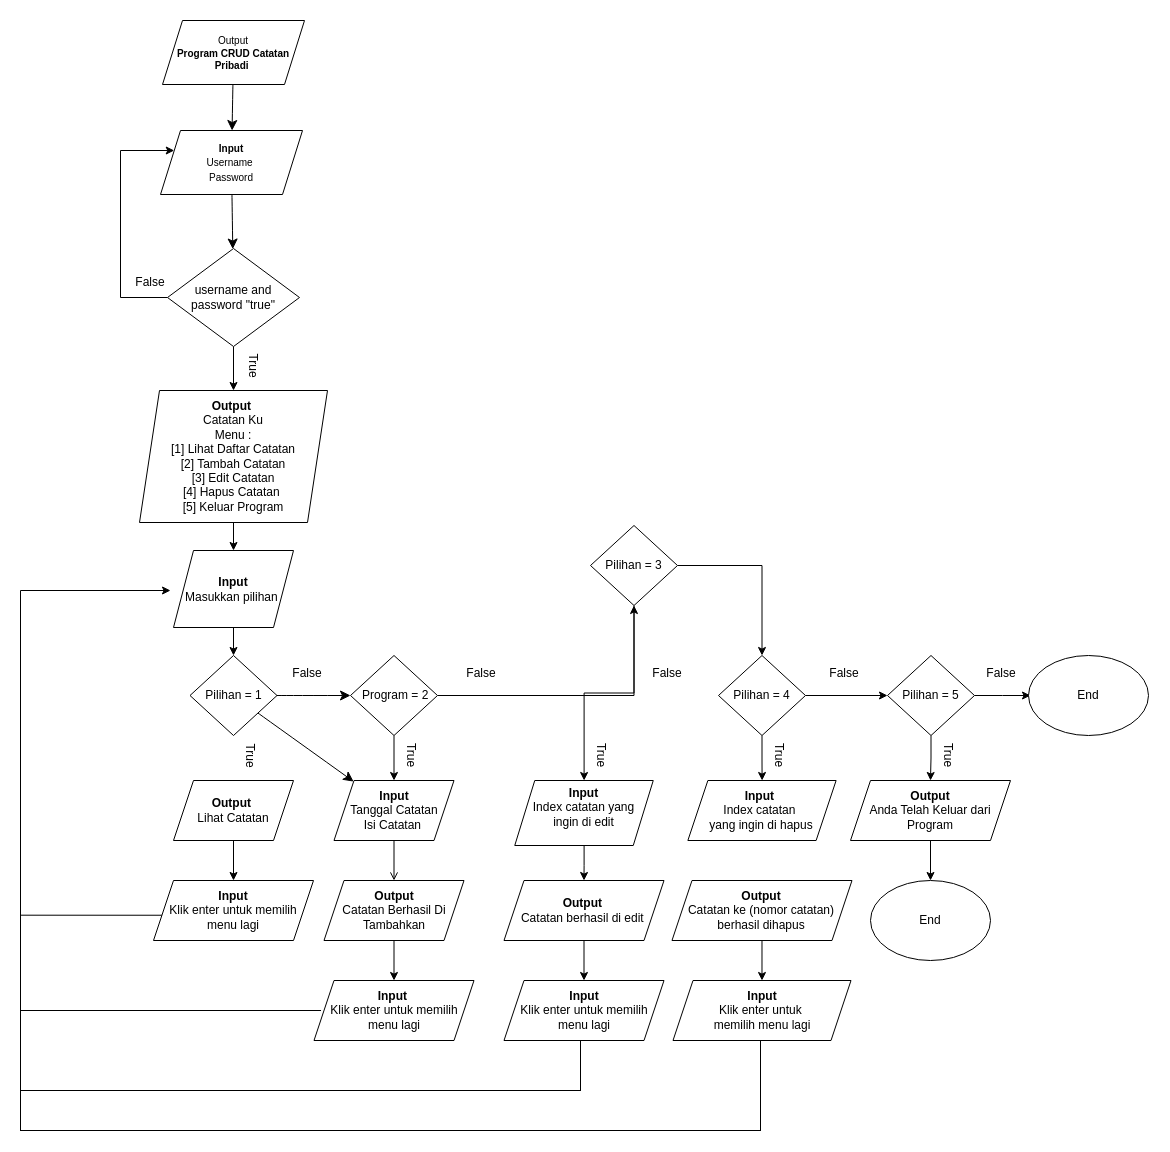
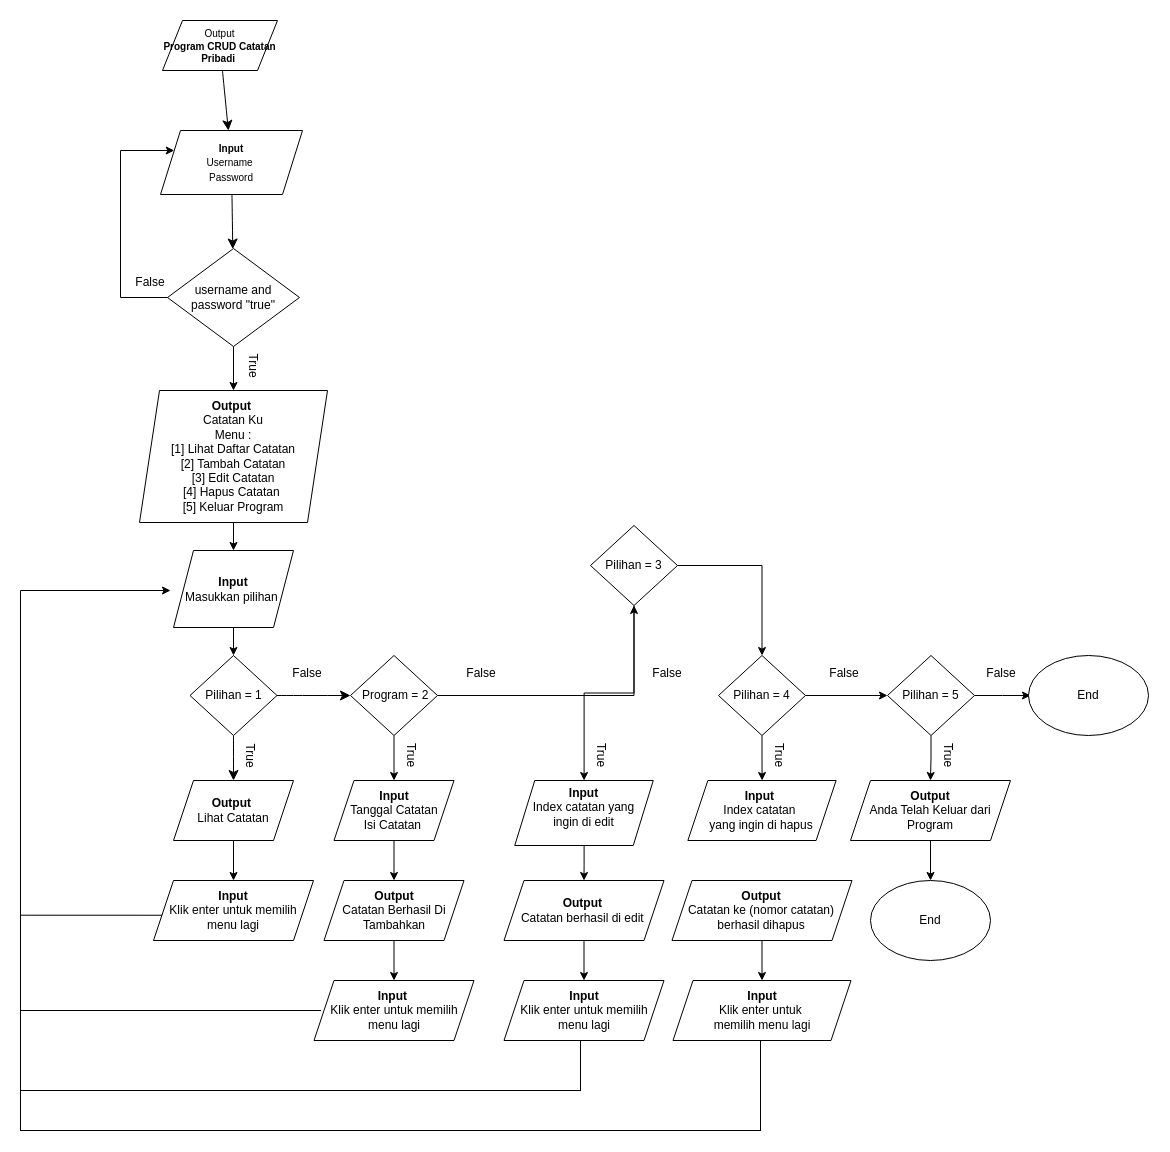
- <mxCell id="4" value="&lt;font style=&quot;font-size: 10px;&quot;&gt;Output&lt;/font&gt;&lt;div style=&quot;font-size: 10px;&quot;&gt;&lt;b&gt;&lt;font style=&quot;font-size: 10px;&quot;&gt;Program CRUD Catatan Pribad&lt;/font&gt;&lt;span style=&quot;font-size: 10px;&quot;&gt;i&amp;nbsp;&lt;/span&gt;&lt;/b&gt;&lt;/div&gt;" style="shape=parallelogram;perimeter=parallelogramPerimeter;whiteSpace=wrap;html=1;fixedSize=1;" parent="1" vertex="1"><mxGeometry x="162" y="20" width="142" height="64" as="geometry" /></mxCell>
+ <mxCell id="4" value="&lt;font style=&quot;font-size: 10px;&quot;&gt;Output&lt;/font&gt;&lt;div style=&quot;font-size: 10px;&quot;&gt;&lt;b&gt;&lt;font style=&quot;font-size: 10px;&quot;&gt;Program CRUD Catatan Pribad&lt;/font&gt;&lt;span style=&quot;font-size: 10px;&quot;&gt;i&amp;nbsp;&lt;/span&gt;&lt;/b&gt;&lt;/div&gt;" style="shape=parallelogram;perimeter=parallelogramPerimeter;whiteSpace=wrap;html=1;fixedSize=1;" parent="1" vertex="1"><mxGeometry x="162" y="20" width="115" height="50" as="geometry" /></mxCell>
- <mxCell id="12" value="" style="edgeStyle=none;curved=1;rounded=0;orthogonalLoop=1;jettySize=auto;html=1;fontSize=12;startSize=8;endSize=8;" parent="1" source="14" target="20" edge="1"><mxGeometry relative="1" as="geometry" /></mxCell>
+ <mxCell id="12" value="" style="edgeStyle=none;curved=1;rounded=0;orthogonalLoop=1;jettySize=auto;html=1;fontSize=12;startSize=8;endSize=8;" parent="1" source="14" target="16" edge="1"><mxGeometry relative="1" as="geometry" /></mxCell>
- <mxCell id="19" value="" style="edgeStyle=orthogonalEdgeStyle;rounded=0;orthogonalLoop=1;jettySize=auto;html=1;endArrow=open;" parent="1" source="20" target="22" edge="1"><mxGeometry relative="1" as="geometry" /></mxCell>
+ <mxCell id="19" value="" style="edgeStyle=orthogonalEdgeStyle;rounded=0;orthogonalLoop=1;jettySize=auto;html=1;" parent="1" source="20" target="22" edge="1"><mxGeometry relative="1" as="geometry" /></mxCell>
